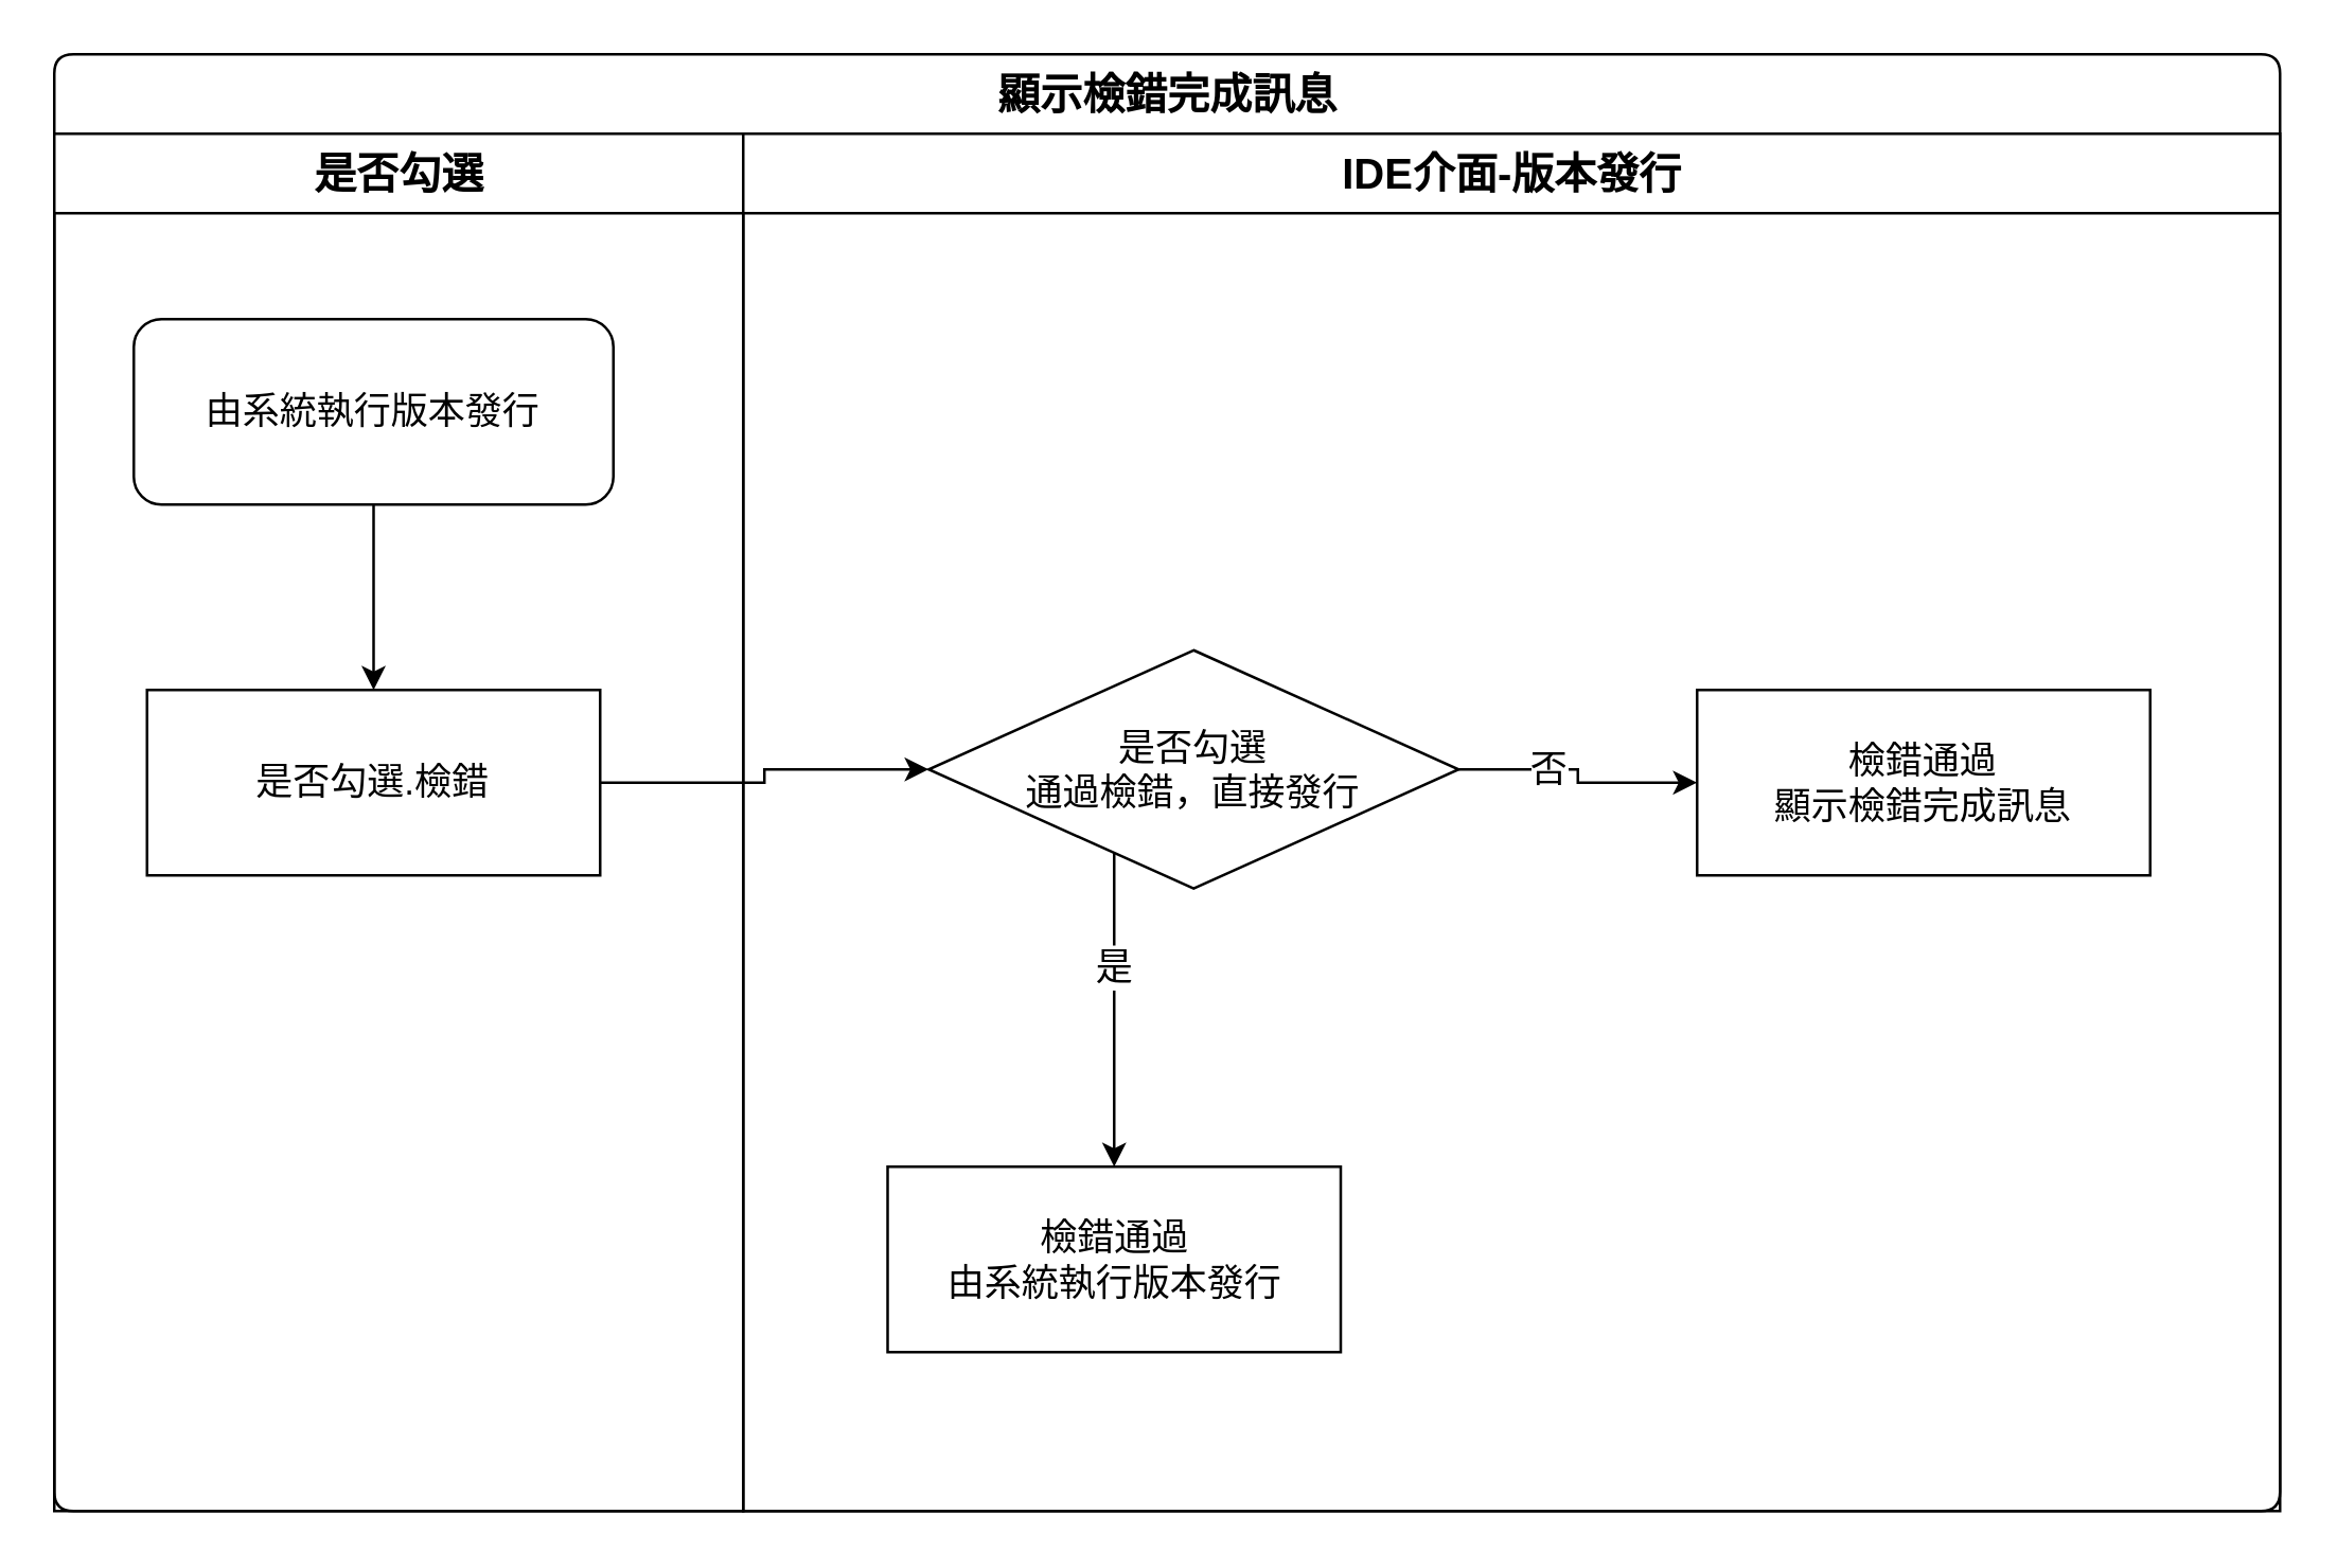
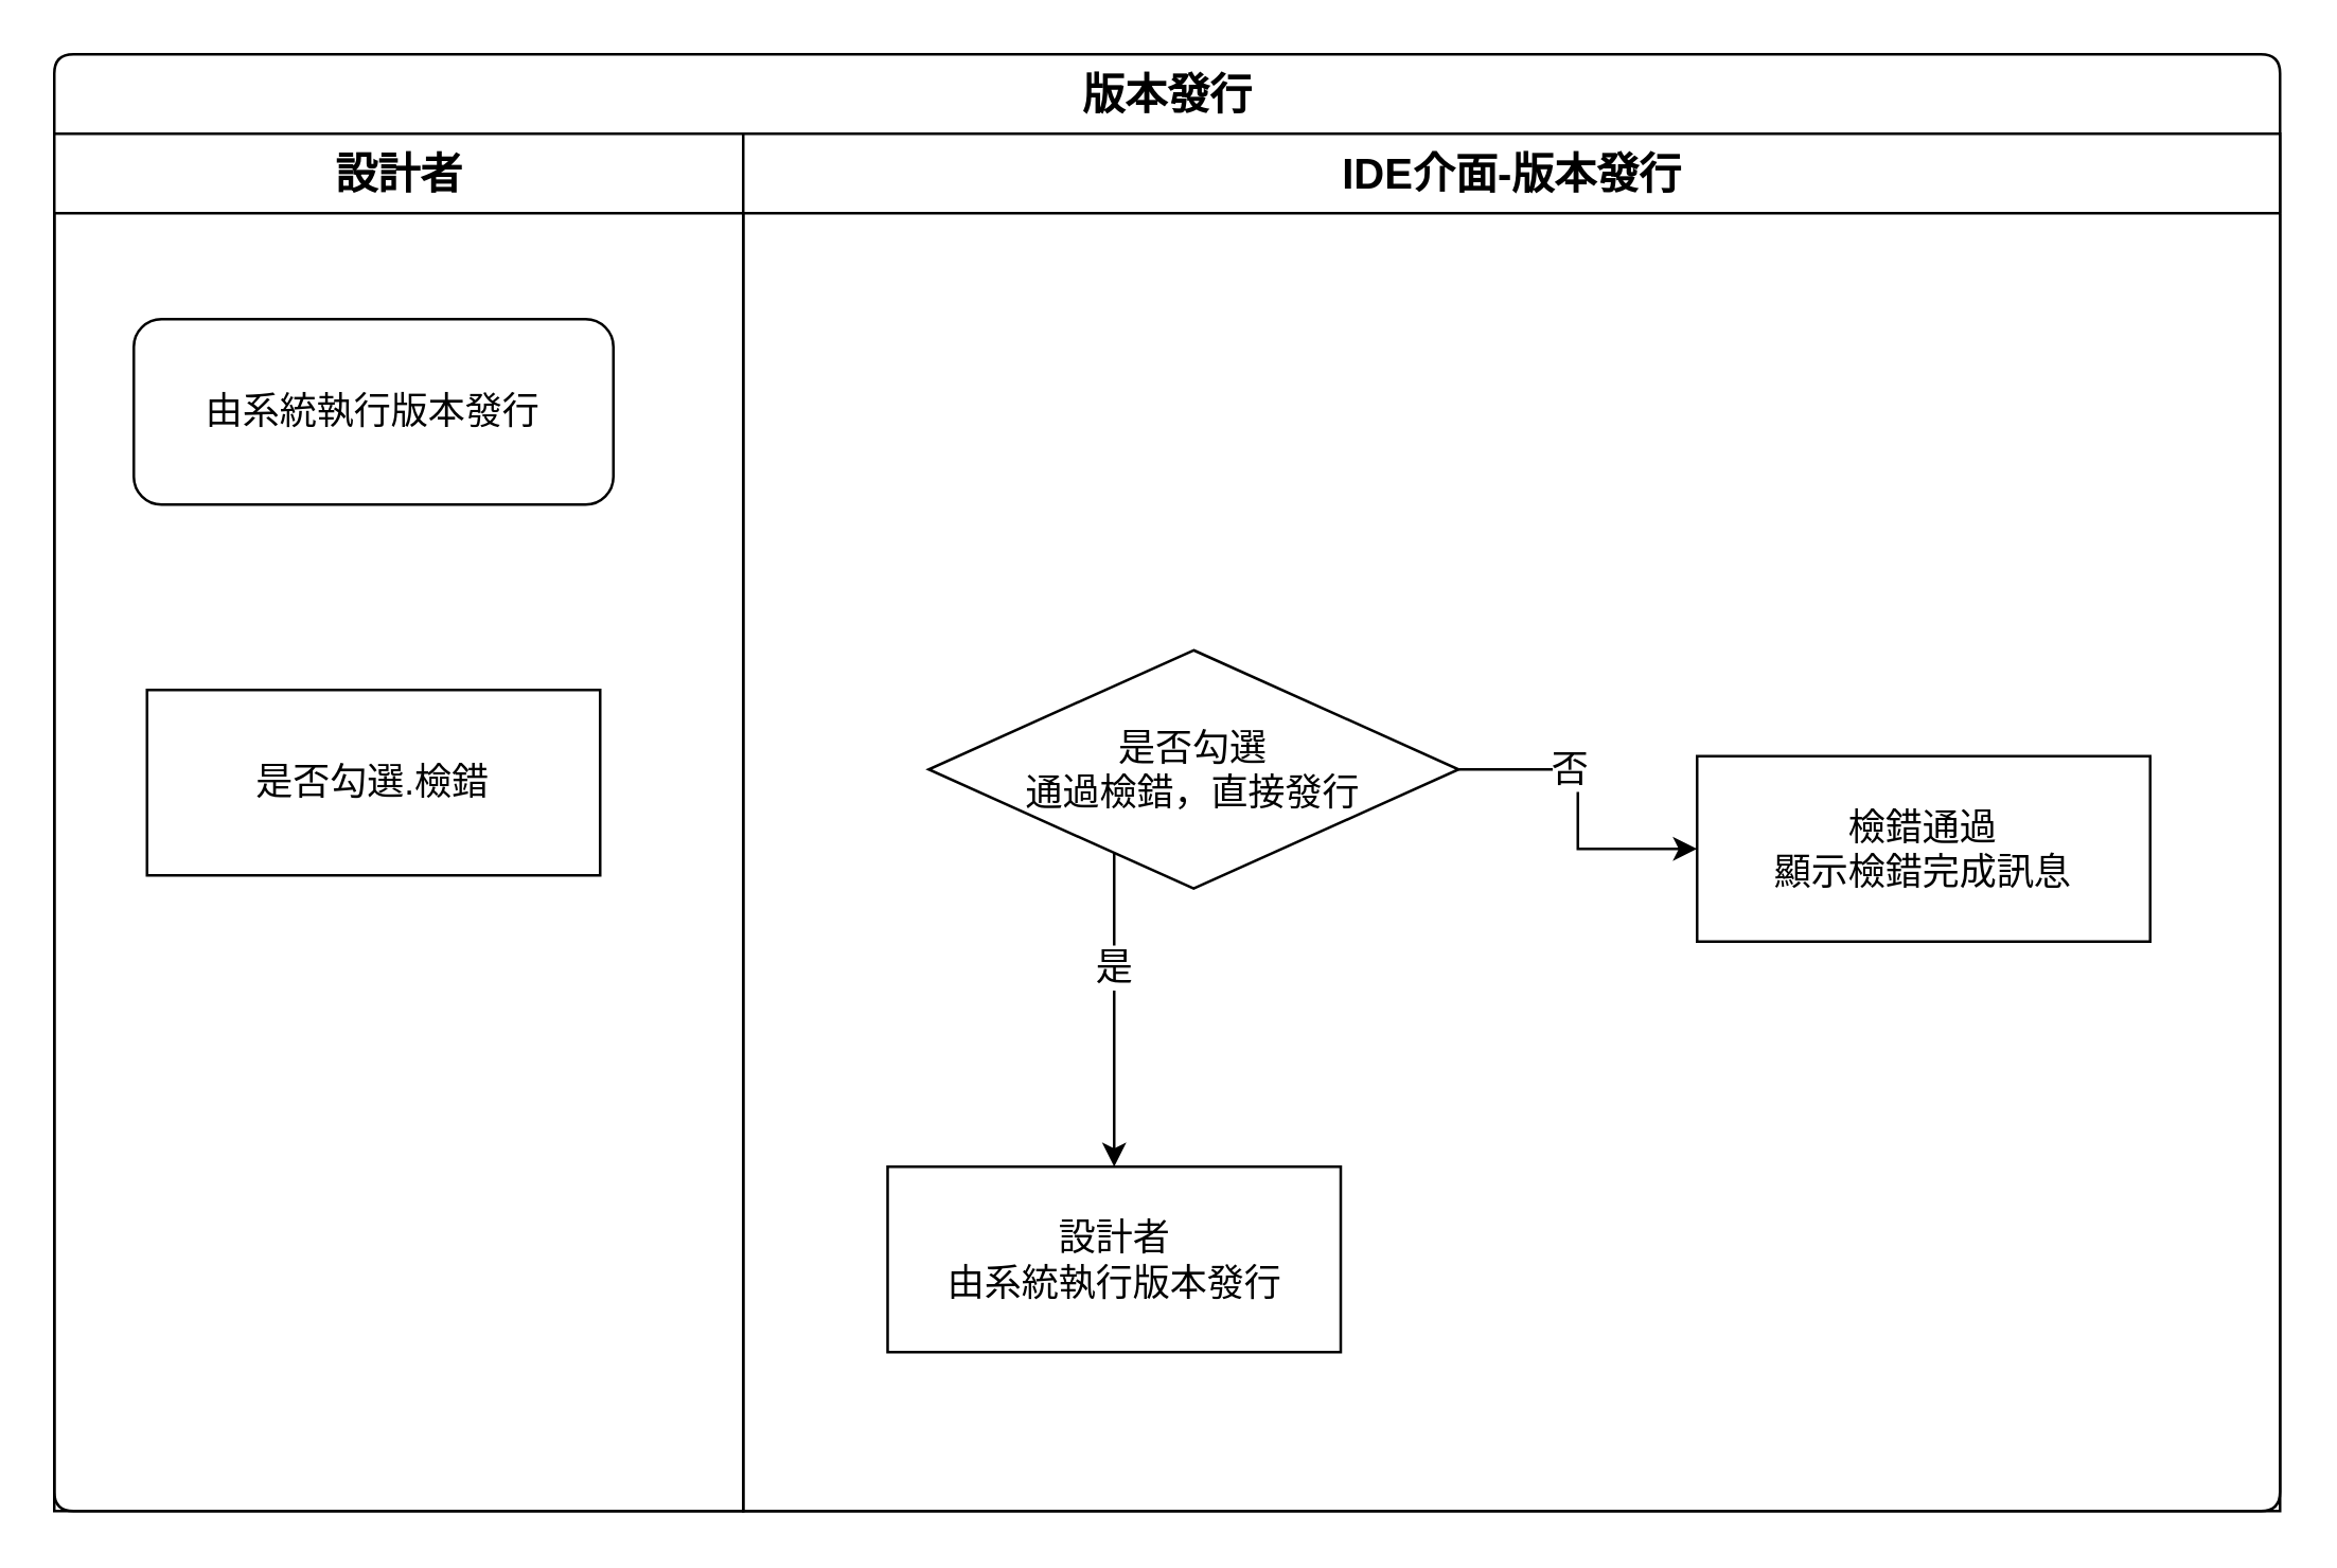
- <mxCell id="2" value="顯示檢錯完成訊息" style="swimlane;html=1;childLayout=stackLayout;resizeParent=1;resizeParentMax=0;strokeWidth=1;fontSize=16;rounded=1;arcSize=8;startSize=30;" vertex="1" parent="1"><mxGeometry x="20" y="20" width="840" height="550" as="geometry" /></mxCell>
+ <mxCell id="2" value="版本發行" style="swimlane;html=1;childLayout=stackLayout;resizeParent=1;resizeParentMax=0;strokeWidth=1;fontSize=16;rounded=1;arcSize=8;startSize=30;" vertex="1" parent="1"><mxGeometry x="20" y="20" width="840" height="550" as="geometry" /></mxCell>
- <mxCell id="4" value="是否勾選" style="swimlane;html=1;startSize=30;fontSize=16;strokeWidth=1;" vertex="1" parent="2"><mxGeometry y="30" width="260" height="520" as="geometry" /></mxCell>
+ <mxCell id="4" value="設計者" style="swimlane;html=1;startSize=30;fontSize=16;strokeWidth=1;" vertex="1" parent="2"><mxGeometry y="30" width="260" height="520" as="geometry" /></mxCell>
- <mxCell id="5" style="edgeStyle=orthogonalEdgeStyle;rounded=0;orthogonalLoop=1;jettySize=auto;html=1;fontSize=14;" edge="1" parent="4" source="6" target="7"><mxGeometry relative="1" as="geometry" /></mxCell>
- <mxCell id="3" style="edgeStyle=orthogonalEdgeStyle;rounded=0;orthogonalLoop=1;jettySize=auto;html=1;fontSize=14;entryX=0;entryY=0.5;entryDx=0;entryDy=0;" edge="1" parent="2" source="7" target="14"><mxGeometry relative="1" as="geometry" /></mxCell>
- <mxCell id="15" value="檢錯通過&lt;br&gt;顯示檢錯完成訊息" style="rounded=0;whiteSpace=wrap;html=1;strokeWidth=1;fontSize=14;" vertex="1" parent="8"><mxGeometry x="360" y="210" width="171" height="70" as="geometry" /></mxCell>
+ <mxCell id="15" value="檢錯通過&lt;br&gt;顯示檢錯完成訊息" style="rounded=0;whiteSpace=wrap;html=1;strokeWidth=1;fontSize=14;" vertex="1" parent="8"><mxGeometry x="360" y="235" width="171" height="70" as="geometry" /></mxCell>
- <mxCell id="9" value="檢錯通過&lt;br&gt;由系統執行版本發行" style="rounded=0;whiteSpace=wrap;html=1;strokeWidth=1;fontSize=14;" vertex="1" parent="8"><mxGeometry x="54.5" y="390" width="171" height="70" as="geometry" /></mxCell>
+ <mxCell id="9" value="設計者&lt;br&gt;由系統執行版本發行" style="rounded=0;whiteSpace=wrap;html=1;strokeWidth=1;fontSize=14;" vertex="1" parent="8"><mxGeometry x="54.5" y="390" width="171" height="70" as="geometry" /></mxCell>
